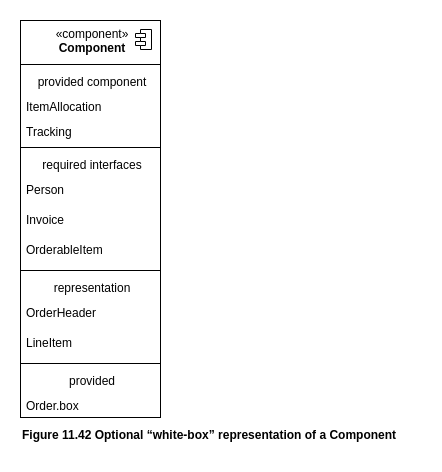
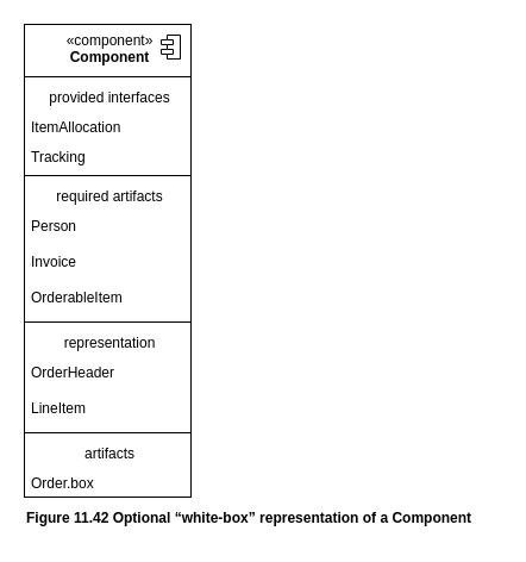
- <mxCell id="6" value="provided component" style="html=1;align=center;spacingLeft=4;verticalAlign=top;strokeColor=none;fillColor=none;whiteSpace=wrap;" vertex="1" parent="2"><mxGeometry y="48" width="140" height="25" as="geometry" /></mxCell>
+ <mxCell id="6" value="provided interfaces" style="html=1;align=center;spacingLeft=4;verticalAlign=top;strokeColor=none;fillColor=none;whiteSpace=wrap;" vertex="1" parent="2"><mxGeometry y="48" width="140" height="25" as="geometry" /></mxCell>
- <mxCell id="10" value="required interfaces" style="html=1;align=center;spacingLeft=4;verticalAlign=top;strokeColor=none;fillColor=none;whiteSpace=wrap;" vertex="1" parent="2"><mxGeometry y="131" width="140" height="25" as="geometry" /></mxCell>
+ <mxCell id="10" value="required artifacts" style="html=1;align=center;spacingLeft=4;verticalAlign=top;strokeColor=none;fillColor=none;whiteSpace=wrap;" vertex="1" parent="2"><mxGeometry y="131" width="140" height="25" as="geometry" /></mxCell>
- <mxCell id="19" value="provided" style="html=1;align=center;spacingLeft=4;verticalAlign=top;strokeColor=none;fillColor=none;whiteSpace=wrap;" vertex="1" parent="2"><mxGeometry y="347" width="140" height="25" as="geometry" /></mxCell>
+ <mxCell id="19" value="artifacts" style="html=1;align=center;spacingLeft=4;verticalAlign=top;strokeColor=none;fillColor=none;whiteSpace=wrap;" vertex="1" parent="2"><mxGeometry y="347" width="140" height="25" as="geometry" /></mxCell>
